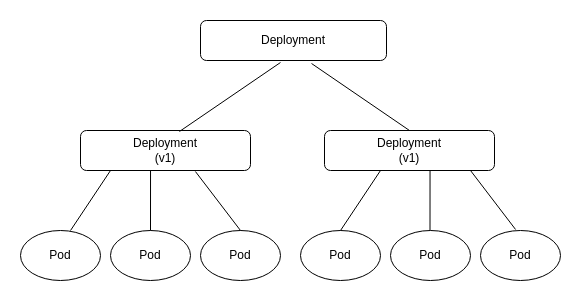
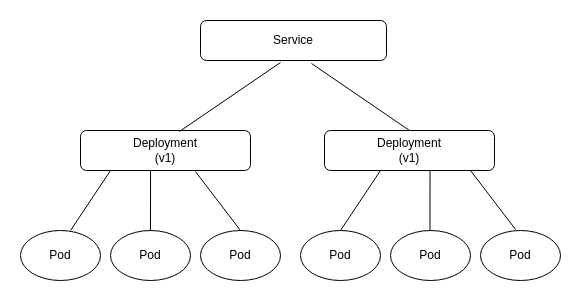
- <mxCell id="2" value="Deployment" style="rounded=1;whiteSpace=wrap;html=1;" vertex="1" parent="1"><mxGeometry x="200" y="20" width="186" height="40" as="geometry" /></mxCell>
+ <mxCell id="2" value="Service" style="rounded=1;whiteSpace=wrap;html=1;" vertex="1" parent="1"><mxGeometry x="200" y="20" width="186" height="40" as="geometry" /></mxCell>
